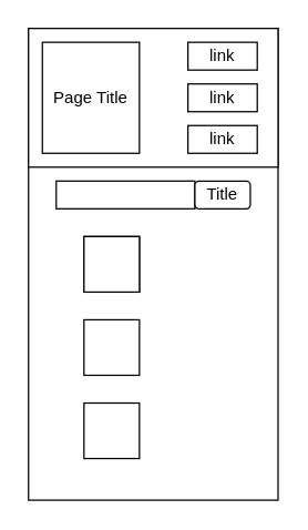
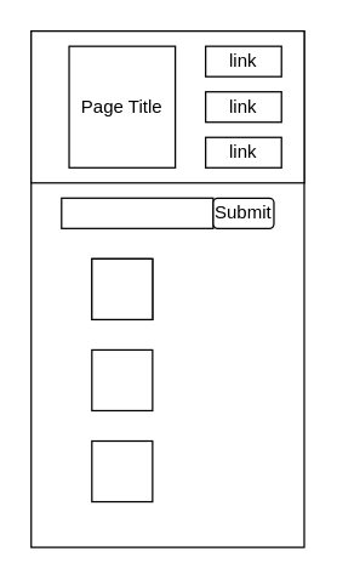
- <mxCell id="4" value="Page Title" style="rounded=0;whiteSpace=wrap;html=1;" vertex="1" parent="1"><mxGeometry x="30" y="30" width="70" height="80" as="geometry" /></mxCell>
+ <mxCell id="4" value="Page Title" style="rounded=0;whiteSpace=wrap;html=1;" vertex="1" parent="1"><mxGeometry x="45" y="30" width="70" height="80" as="geometry" /></mxCell>
- <mxCell id="9" value="Title" style="rounded=1;whiteSpace=wrap;html=1;" vertex="1" parent="1"><mxGeometry x="140" y="130" width="40" height="20" as="geometry" /></mxCell>
+ <mxCell id="9" value="Submit" style="rounded=1;whiteSpace=wrap;html=1;" vertex="1" parent="1"><mxGeometry x="140" y="130" width="40" height="20" as="geometry" /></mxCell>
